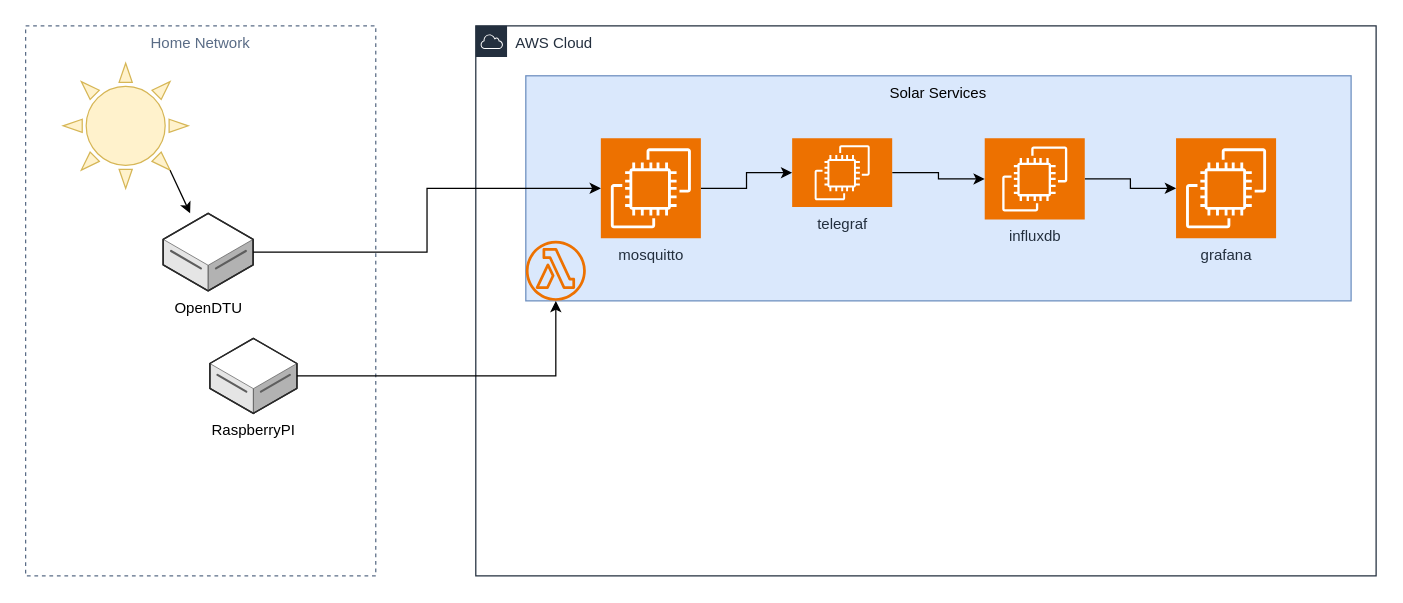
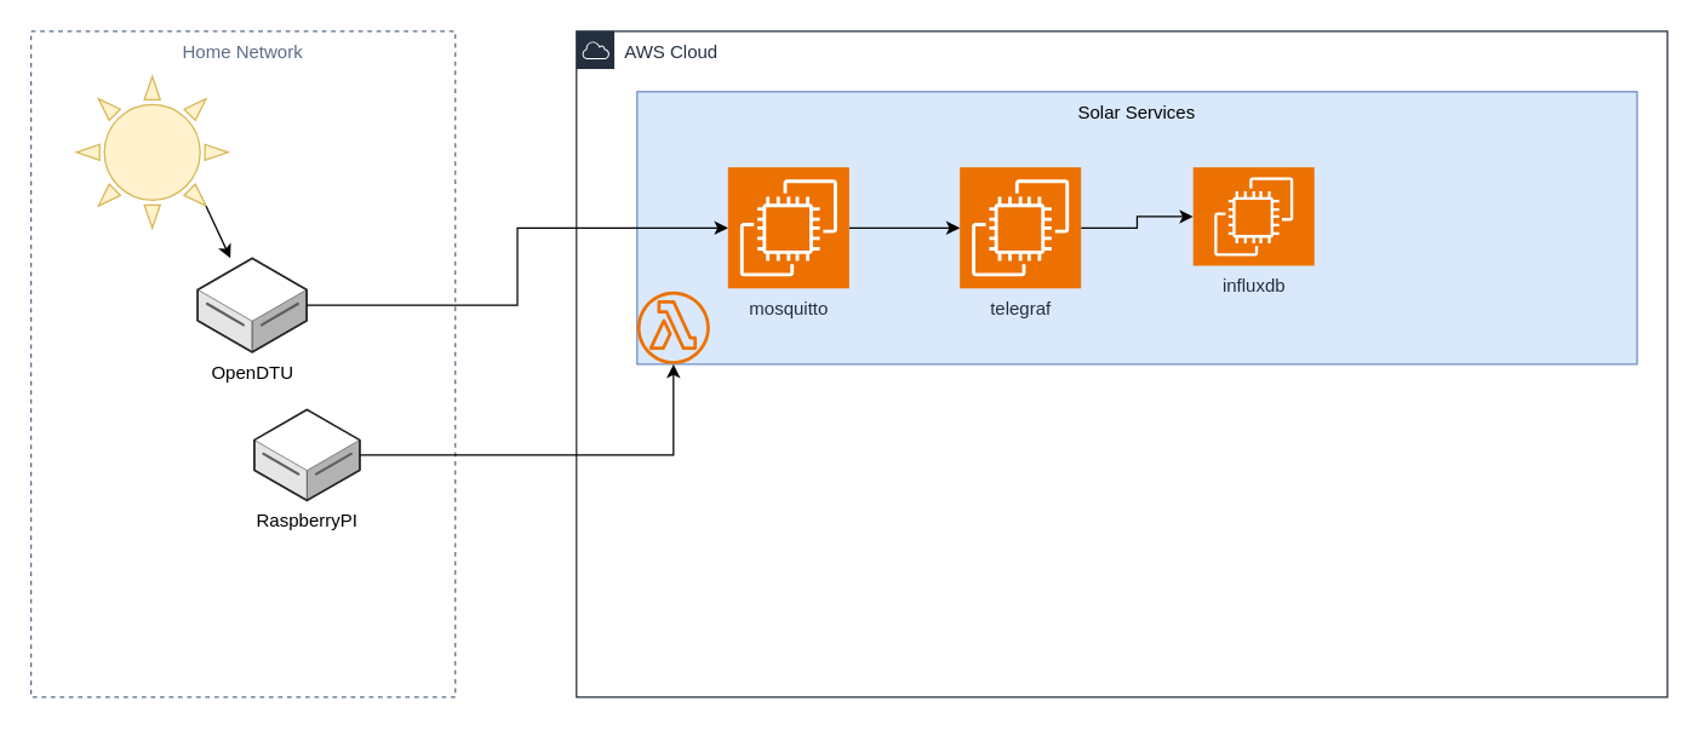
- <mxCell id="8" value="telegraf" style="sketch=0;points=[[0,0,0],[0.25,0,0],[0.5,0,0],[0.75,0,0],[1,0,0],[0,1,0],[0.25,1,0],[0.5,1,0],[0.75,1,0],[1,1,0],[0,0.25,0],[0,0.5,0],[0,0.75,0],[1,0.25,0],[1,0.5,0],[1,0.75,0]];outlineConnect=0;fontColor=#232F3E;fillColor=#ED7100;strokeColor=#ffffff;dashed=0;verticalLabelPosition=bottom;verticalAlign=top;align=center;html=1;fontSize=12;fontStyle=0;aspect=fixed;shape=mxgraph.aws4.resourceIcon;resIcon=mxgraph.aws4.ec2;" vertex="1" parent="3"><mxGeometry x="253" y="90" width="80" height="55" as="geometry" /></mxCell>
+ <mxCell id="8" value="telegraf" style="sketch=0;points=[[0,0,0],[0.25,0,0],[0.5,0,0],[0.75,0,0],[1,0,0],[0,1,0],[0.25,1,0],[0.5,1,0],[0.75,1,0],[1,1,0],[0,0.25,0],[0,0.5,0],[0,0.75,0],[1,0.25,0],[1,0.5,0],[1,0.75,0]];outlineConnect=0;fontColor=#232F3E;fillColor=#ED7100;strokeColor=#ffffff;dashed=0;verticalLabelPosition=bottom;verticalAlign=top;align=center;html=1;fontSize=12;fontStyle=0;aspect=fixed;shape=mxgraph.aws4.resourceIcon;resIcon=mxgraph.aws4.ec2;" vertex="1" parent="3"><mxGeometry x="253" y="90" width="80" height="80" as="geometry" /></mxCell>
- <mxCell id="10" value="" style="edgeStyle=orthogonalEdgeStyle;rounded=0;orthogonalLoop=1;jettySize=auto;html=1;" edge="1" parent="3" source="11" target="9"><mxGeometry relative="1" as="geometry" /></mxCell>
- <mxCell id="9" value="grafana" style="sketch=0;points=[[0,0,0],[0.25,0,0],[0.5,0,0],[0.75,0,0],[1,0,0],[0,1,0],[0.25,1,0],[0.5,1,0],[0.75,1,0],[1,1,0],[0,0.25,0],[0,0.5,0],[0,0.75,0],[1,0.25,0],[1,0.5,0],[1,0.75,0]];outlineConnect=0;fontColor=#232F3E;fillColor=#ED7100;strokeColor=#ffffff;dashed=0;verticalLabelPosition=bottom;verticalAlign=top;align=center;html=1;fontSize=12;fontStyle=0;aspect=fixed;shape=mxgraph.aws4.resourceIcon;resIcon=mxgraph.aws4.ec2;" vertex="1" parent="3"><mxGeometry x="560" y="90" width="80" height="80" as="geometry" /></mxCell>
